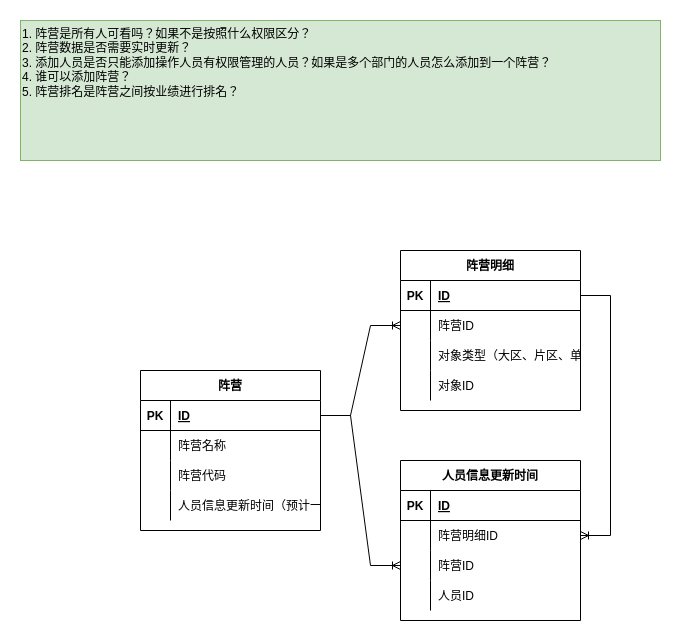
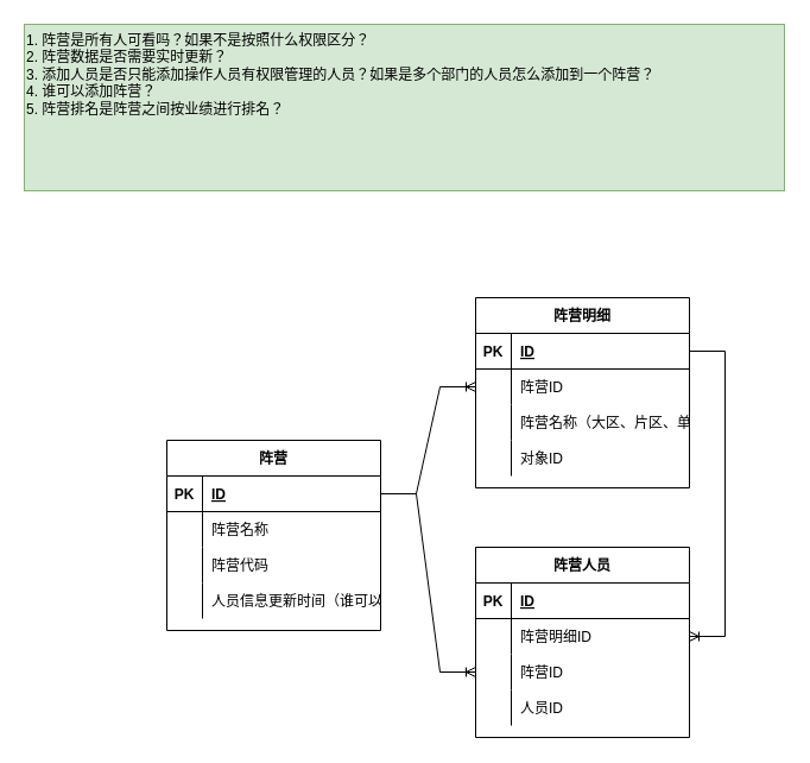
- <mxCell id="24" value="对象类型（大区、片区、单位、团队、小组、成员）" style="shape=partialRectangle;connectable=0;fillColor=none;top=0;left=0;bottom=0;right=0;align=left;spacingLeft=6;overflow=hidden;" vertex="1" parent="22"><mxGeometry x="30" width="150" height="30" as="geometry"><mxRectangle width="150" height="30" as="alternateBounds" /></mxGeometry></mxCell>
+ <mxCell id="24" value="阵营名称（大区、片区、单位、团队、小组、成员）" style="shape=partialRectangle;connectable=0;fillColor=none;top=0;left=0;bottom=0;right=0;align=left;spacingLeft=6;overflow=hidden;" vertex="1" parent="22"><mxGeometry x="30" width="150" height="30" as="geometry"><mxRectangle width="150" height="30" as="alternateBounds" /></mxGeometry></mxCell>
- <mxCell id="29" value="人员信息更新时间" style="shape=table;startSize=30;container=1;collapsible=1;childLayout=tableLayout;fixedRows=1;rowLines=0;fontStyle=1;align=center;resizeLast=1;" vertex="1" parent="1"><mxGeometry x="400" y="460" width="180" height="160" as="geometry" /></mxCell>
+ <mxCell id="29" value="阵营人员" style="shape=table;startSize=30;container=1;collapsible=1;childLayout=tableLayout;fixedRows=1;rowLines=0;fontStyle=1;align=center;resizeLast=1;" vertex="1" parent="1"><mxGeometry x="400" y="460" width="180" height="160" as="geometry" /></mxCell>
- <mxCell id="14" value="人员信息更新时间（预计一小时更新一次）" style="shape=partialRectangle;connectable=0;fillColor=none;top=0;left=0;bottom=0;right=0;align=left;spacingLeft=6;overflow=hidden;" vertex="1" parent="12"><mxGeometry x="30" width="150" height="30" as="geometry"><mxRectangle width="150" height="30" as="alternateBounds" /></mxGeometry></mxCell>
+ <mxCell id="14" value="人员信息更新时间（谁可以添加阵营）" style="shape=partialRectangle;connectable=0;fillColor=none;top=0;left=0;bottom=0;right=0;align=left;spacingLeft=6;overflow=hidden;" vertex="1" parent="12"><mxGeometry x="30" width="150" height="30" as="geometry"><mxRectangle width="150" height="30" as="alternateBounds" /></mxGeometry></mxCell>
